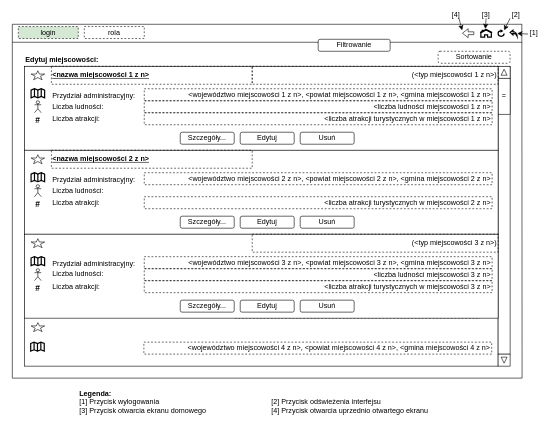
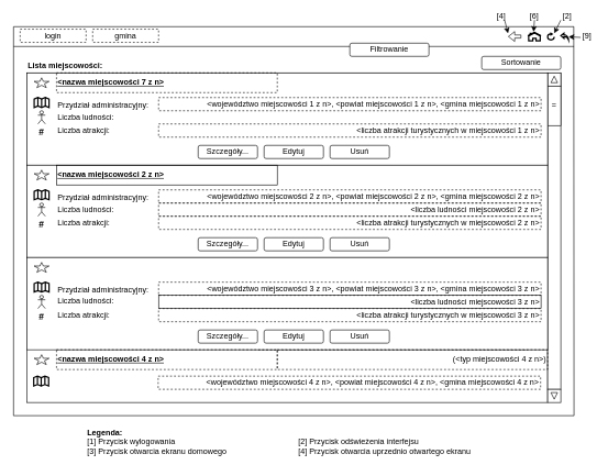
- <mxCell id="15" value="[3]" style="text;html=1;strokeColor=none;fillColor=none;align=center;verticalAlign=middle;whiteSpace=wrap;rounded=0;fontSize=12;fontFamily=Helvetica;fontColor=default;" vertex="1" parent="1"><mxGeometry x="800" y="20" width="20" height="10" as="geometry" /></mxCell>
+ <mxCell id="15" value="[6]" style="text;html=1;strokeColor=none;fillColor=none;align=center;verticalAlign=middle;whiteSpace=wrap;rounded=0;fontSize=12;fontFamily=Helvetica;fontColor=default;" vertex="1" parent="1"><mxGeometry x="800" y="20" width="20" height="10" as="geometry" /></mxCell>
- <mxCell id="21" value="login" style="rounded=0;whiteSpace=wrap;html=1;dashed=1;fillColor=#d5e8d4;" vertex="1" parent="1"><mxGeometry x="30" y="43.75" width="100" height="20" as="geometry" /></mxCell>
+ <mxCell id="21" value="login" style="rounded=0;whiteSpace=wrap;html=1;dashed=1;" vertex="1" parent="1"><mxGeometry x="30" y="43.75" width="100" height="20" as="geometry" /></mxCell>
- <mxCell id="22" value="rola" style="rounded=0;whiteSpace=wrap;html=1;dashed=1;" vertex="1" parent="1"><mxGeometry x="140" y="43.75" width="100" height="20" as="geometry" /></mxCell>
+ <mxCell id="22" value="gmina" style="rounded=0;whiteSpace=wrap;html=1;dashed=1;" vertex="1" parent="1"><mxGeometry x="140" y="43.75" width="100" height="20" as="geometry" /></mxCell>
- <mxCell id="10" value="[1]" style="text;html=1;strokeColor=none;fillColor=none;align=center;verticalAlign=middle;whiteSpace=wrap;rounded=0;fontSize=12;fontFamily=Helvetica;fontColor=default;" vertex="1" parent="1"><mxGeometry x="880" y="48.75" width="20" height="10" as="geometry" /></mxCell>
+ <mxCell id="10" value="[9]" style="text;html=1;strokeColor=none;fillColor=none;align=center;verticalAlign=middle;whiteSpace=wrap;rounded=0;fontSize=12;fontFamily=Helvetica;fontColor=default;" vertex="1" parent="1"><mxGeometry x="880" y="48.75" width="20" height="10" as="geometry" /></mxCell>
- <mxCell id="74" value="Sortowanie" style="rounded=1;whiteSpace=wrap;html=1;dashed=1;" vertex="1" parent="1"><mxGeometry x="730" y="85" width="120" height="20" as="geometry" /></mxCell>
+ <mxCell id="74" value="Sortowanie" style="rounded=1;whiteSpace=wrap;html=1;" vertex="1" parent="1"><mxGeometry x="730" y="85" width="120" height="20" as="geometry" /></mxCell>
- <mxCell id="2" value="&lt;b&gt;Edytuj miejscowości:&lt;/b&gt;" style="text;html=1;strokeColor=none;fillColor=none;align=left;verticalAlign=middle;whiteSpace=wrap;rounded=0;" vertex="1" parent="1"><mxGeometry x="40" y="85" width="190" height="30" as="geometry" /></mxCell>
+ <mxCell id="2" value="&lt;b&gt;Lista miejscowości:&lt;/b&gt;" style="text;html=1;strokeColor=none;fillColor=none;align=left;verticalAlign=middle;whiteSpace=wrap;rounded=0;" vertex="1" parent="1"><mxGeometry x="40" y="85" width="190" height="30" as="geometry" /></mxCell>
- <mxCell id="31" value="&lt;b&gt;&amp;lt;nazwa miejscowości 1 z n&amp;gt;&lt;/b&gt;" style="rounded=0;whiteSpace=wrap;html=1;strokeColor=default;fontStyle=4;fillColor=none;align=left;dashed=1;" vertex="1" parent="1"><mxGeometry x="85.16" y="110" width="334.84" height="30" as="geometry" /></mxCell>
+ <mxCell id="31" value="&lt;b&gt;&amp;lt;nazwa miejscowości 7 z n&amp;gt;&lt;/b&gt;" style="rounded=0;whiteSpace=wrap;html=1;strokeColor=default;fontStyle=4;fillColor=none;align=left;dashed=1;" vertex="1" parent="1"><mxGeometry x="85.16" y="110" width="334.84" height="30" as="geometry" /></mxCell>
- <mxCell id="39" value="(&amp;lt;typ miejscowości 1 z n&amp;gt;)" style="text;html=1;strokeColor=default;fillColor=none;align=right;verticalAlign=middle;whiteSpace=wrap;rounded=0;dashed=1;" vertex="1" parent="1"><mxGeometry x="420" y="110" width="410" height="30" as="geometry" /></mxCell>
- <mxCell id="36" value="&amp;lt;liczba ludności miejscowości 1 z n&amp;gt;" style="rounded=0;whiteSpace=wrap;html=1;strokeColor=default;fontStyle=0;fillColor=none;align=right;dashed=1;" vertex="1" parent="1"><mxGeometry x="240" y="167.5" width="580" height="20" as="geometry" /></mxCell>
- <mxCell id="45" value="&lt;b&gt;&amp;lt;nazwa miejscowości 2 z n&amp;gt;&lt;/b&gt;" style="rounded=0;whiteSpace=wrap;html=1;strokeColor=default;fontStyle=4;fillColor=none;align=left;dashed=1;" vertex="1" parent="1"><mxGeometry x="85.16" y="250" width="334.84" height="30" as="geometry" /></mxCell>
+ <mxCell id="45" value="&lt;b&gt;&amp;lt;nazwa miejscowości 2 z n&amp;gt;&lt;/b&gt;" style="rounded=0;whiteSpace=wrap;html=1;strokeColor=default;fontStyle=4;fillColor=none;align=left;dashed=0;" vertex="1" parent="1"><mxGeometry x="85.16" y="250" width="334.84" height="30" as="geometry" /></mxCell>
+ <mxCell id="50" value="&amp;lt;liczba ludności miejscowości 2 z n&amp;gt;" style="rounded=0;whiteSpace=wrap;html=1;strokeColor=default;fontStyle=0;fillColor=none;align=right;dashed=1;" vertex="1" parent="1"><mxGeometry x="240" y="307.5" width="580" height="20" as="geometry" /></mxCell>
- <mxCell id="65" value="(&amp;lt;typ miejscowości 3 z n&amp;gt;)" style="text;html=1;strokeColor=default;fillColor=none;align=right;verticalAlign=middle;whiteSpace=wrap;rounded=0;dashed=1;" vertex="1" parent="1"><mxGeometry x="420" y="390" width="410" height="30" as="geometry" /></mxCell>
- <mxCell id="62" value="&amp;lt;liczba ludności miejscowości 3 z n&amp;gt;" style="rounded=0;whiteSpace=wrap;html=1;strokeColor=default;fontStyle=0;fillColor=none;align=right;dashed=1;" vertex="1" parent="1"><mxGeometry x="240" y="447.5" width="580" height="20" as="geometry" /></mxCell>
+ <mxCell id="62" value="&amp;lt;liczba ludności miejscowości 3 z n&amp;gt;" style="rounded=0;whiteSpace=wrap;html=1;strokeColor=default;fontStyle=0;fillColor=none;align=right;dashed=0;" vertex="1" parent="1"><mxGeometry x="240" y="447.5" width="580" height="20" as="geometry" /></mxCell>
+ <mxCell id="69" value="&lt;b&gt;&amp;lt;nazwa miejscowości 4 z n&amp;gt;&lt;/b&gt;" style="rounded=0;whiteSpace=wrap;html=1;strokeColor=default;fontStyle=4;fillColor=none;align=left;dashed=1;" vertex="1" parent="1"><mxGeometry x="85.16" y="530" width="334.84" height="30" as="geometry" /></mxCell>
+ <mxCell id="71" value="(&amp;lt;typ miejscowości 4 z n&amp;gt;)" style="text;html=1;strokeColor=default;fillColor=none;align=right;verticalAlign=middle;whiteSpace=wrap;rounded=0;dashed=1;" vertex="1" parent="1"><mxGeometry x="420" y="530" width="410" height="30" as="geometry" /></mxCell>
